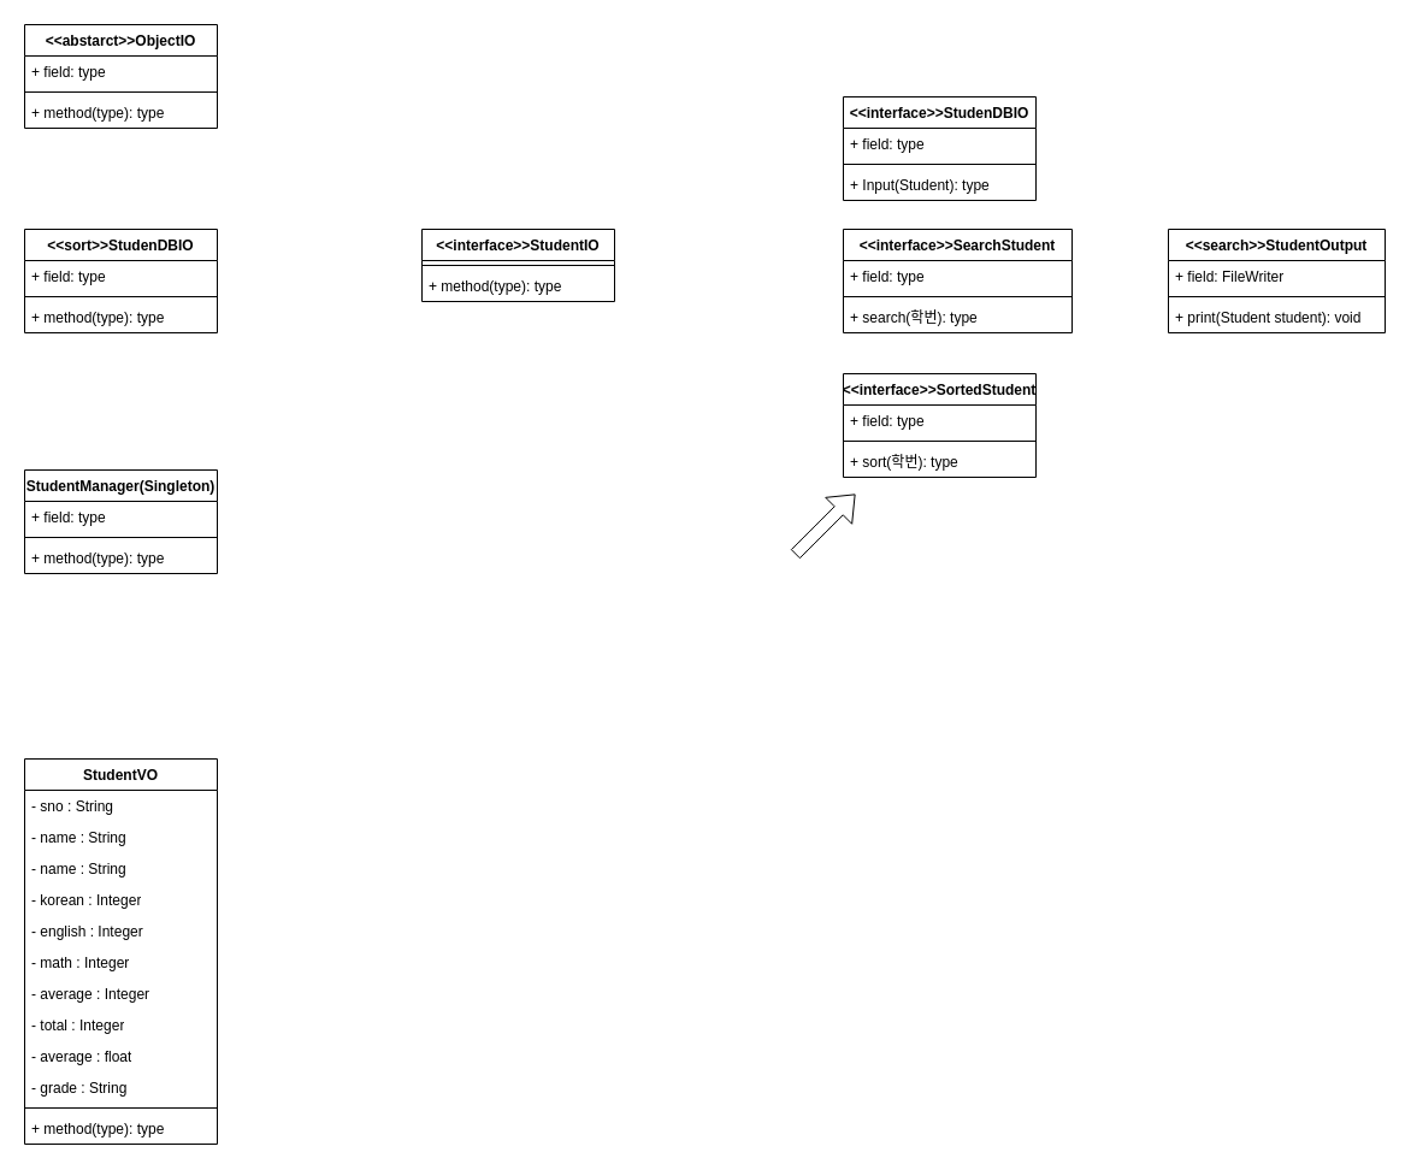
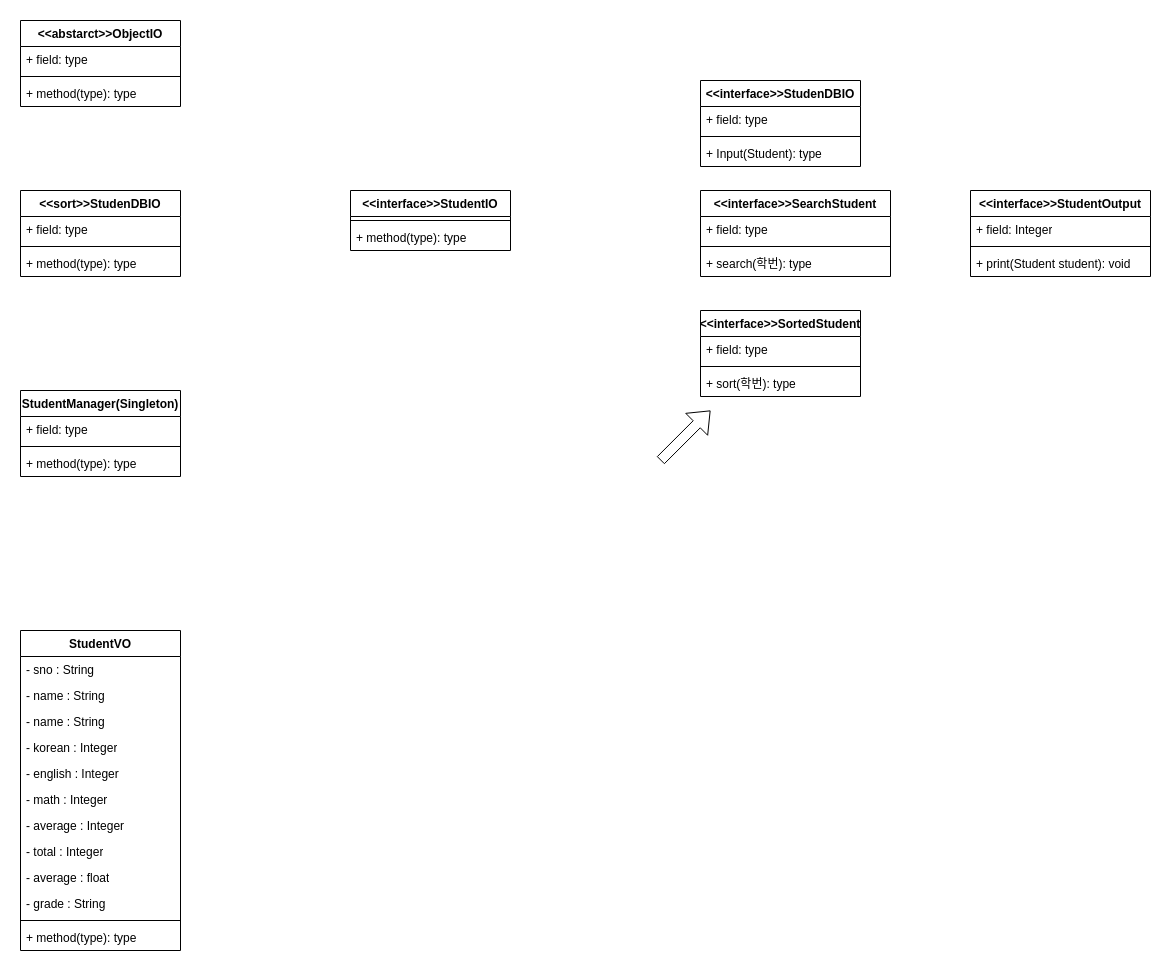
- <mxCell id="42" value="&amp;lt;&amp;lt;search&amp;gt;&amp;gt;StudentOutput" style="swimlane;fontStyle=1;align=center;verticalAlign=top;childLayout=stackLayout;horizontal=1;startSize=26;horizontalStack=0;resizeParent=1;resizeParentMax=0;resizeLast=0;collapsible=1;marginBottom=0;whiteSpace=wrap;html=1;" vertex="1" parent="1"><mxGeometry x="970" y="190" width="180" height="86" as="geometry" /></mxCell>
+ <mxCell id="42" value="&amp;lt;&amp;lt;interface&amp;gt;&amp;gt;StudentOutput" style="swimlane;fontStyle=1;align=center;verticalAlign=top;childLayout=stackLayout;horizontal=1;startSize=26;horizontalStack=0;resizeParent=1;resizeParentMax=0;resizeLast=0;collapsible=1;marginBottom=0;whiteSpace=wrap;html=1;" vertex="1" parent="1"><mxGeometry x="970" y="190" width="180" height="86" as="geometry" /></mxCell>
- <mxCell id="43" value="+ field: FileWriter" style="text;strokeColor=none;fillColor=none;align=left;verticalAlign=top;spacingLeft=4;spacingRight=4;overflow=hidden;rotatable=0;points=[[0,0.5],[1,0.5]];portConstraint=eastwest;whiteSpace=wrap;html=1;" vertex="1" parent="42"><mxGeometry y="26" width="180" height="26" as="geometry" /></mxCell>
+ <mxCell id="43" value="+ field: Integer" style="text;strokeColor=none;fillColor=none;align=left;verticalAlign=top;spacingLeft=4;spacingRight=4;overflow=hidden;rotatable=0;points=[[0,0.5],[1,0.5]];portConstraint=eastwest;whiteSpace=wrap;html=1;" vertex="1" parent="42"><mxGeometry y="26" width="180" height="26" as="geometry" /></mxCell>
